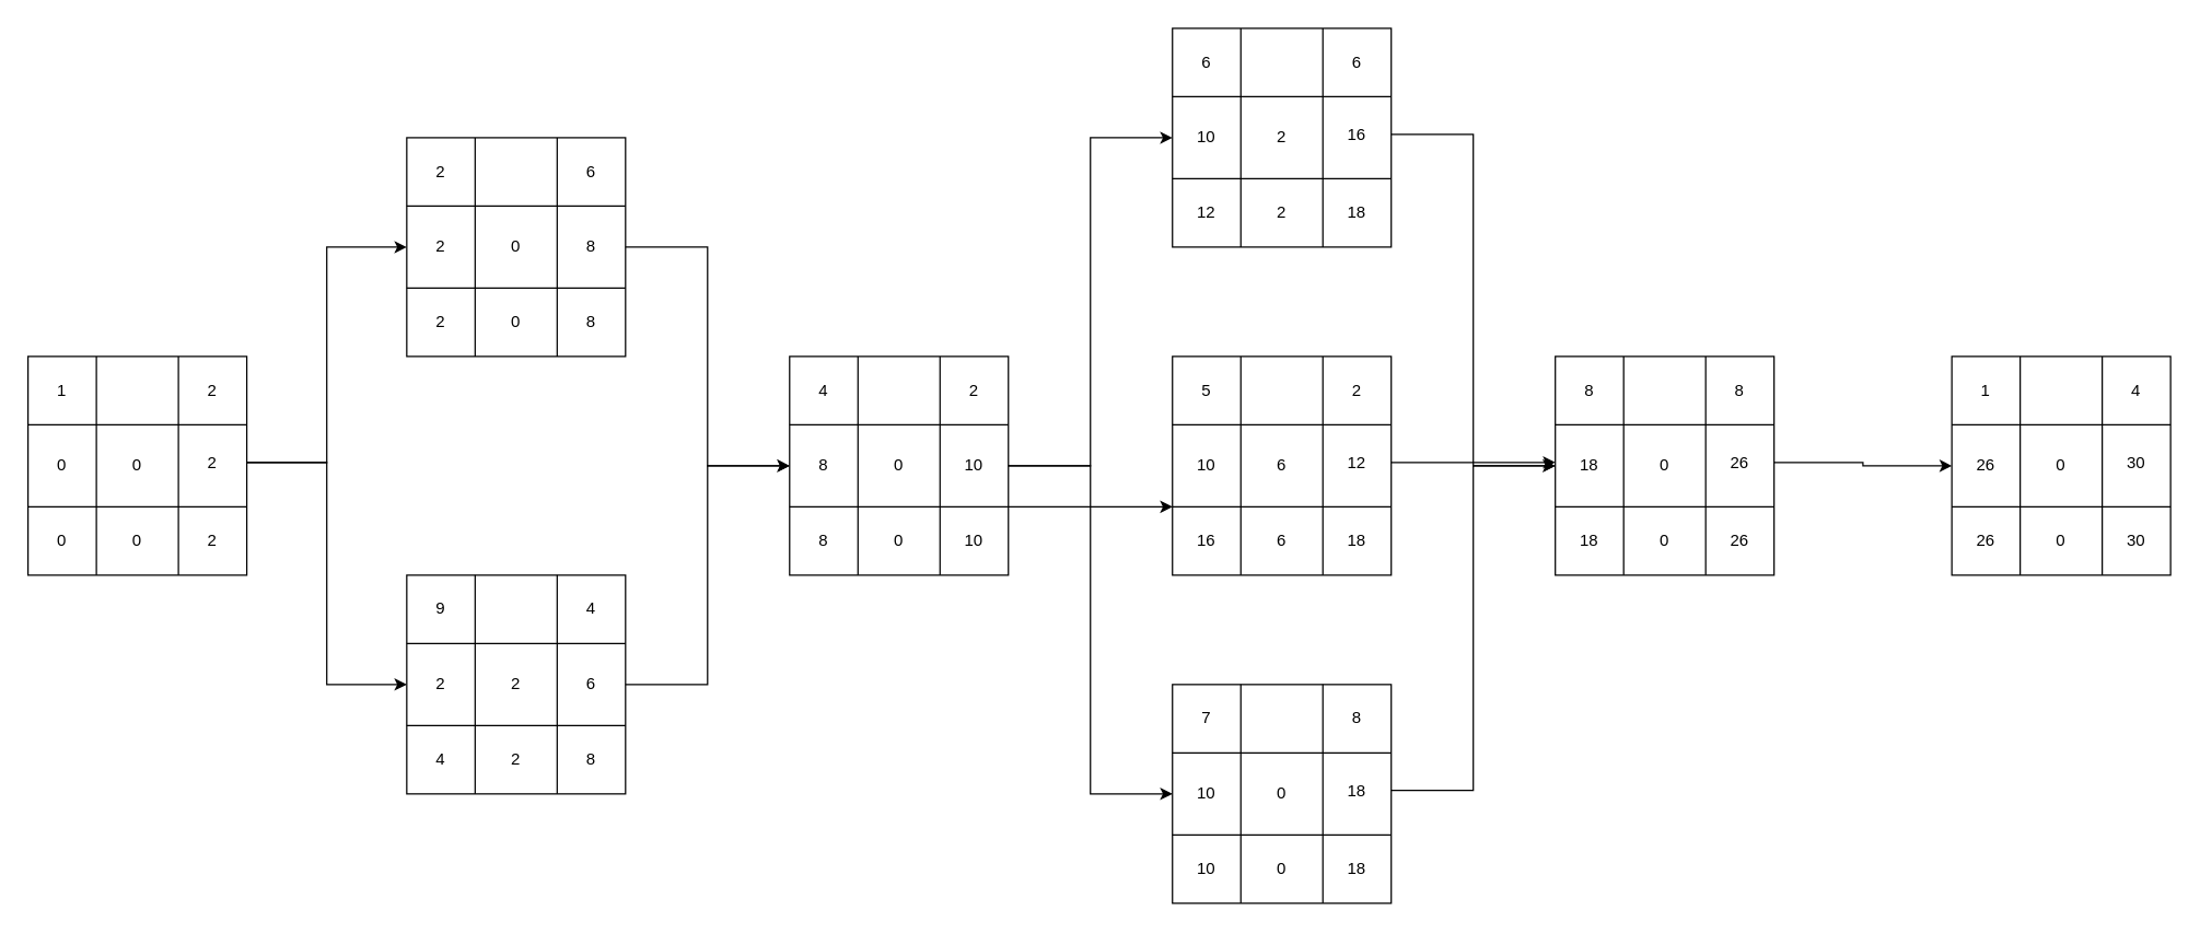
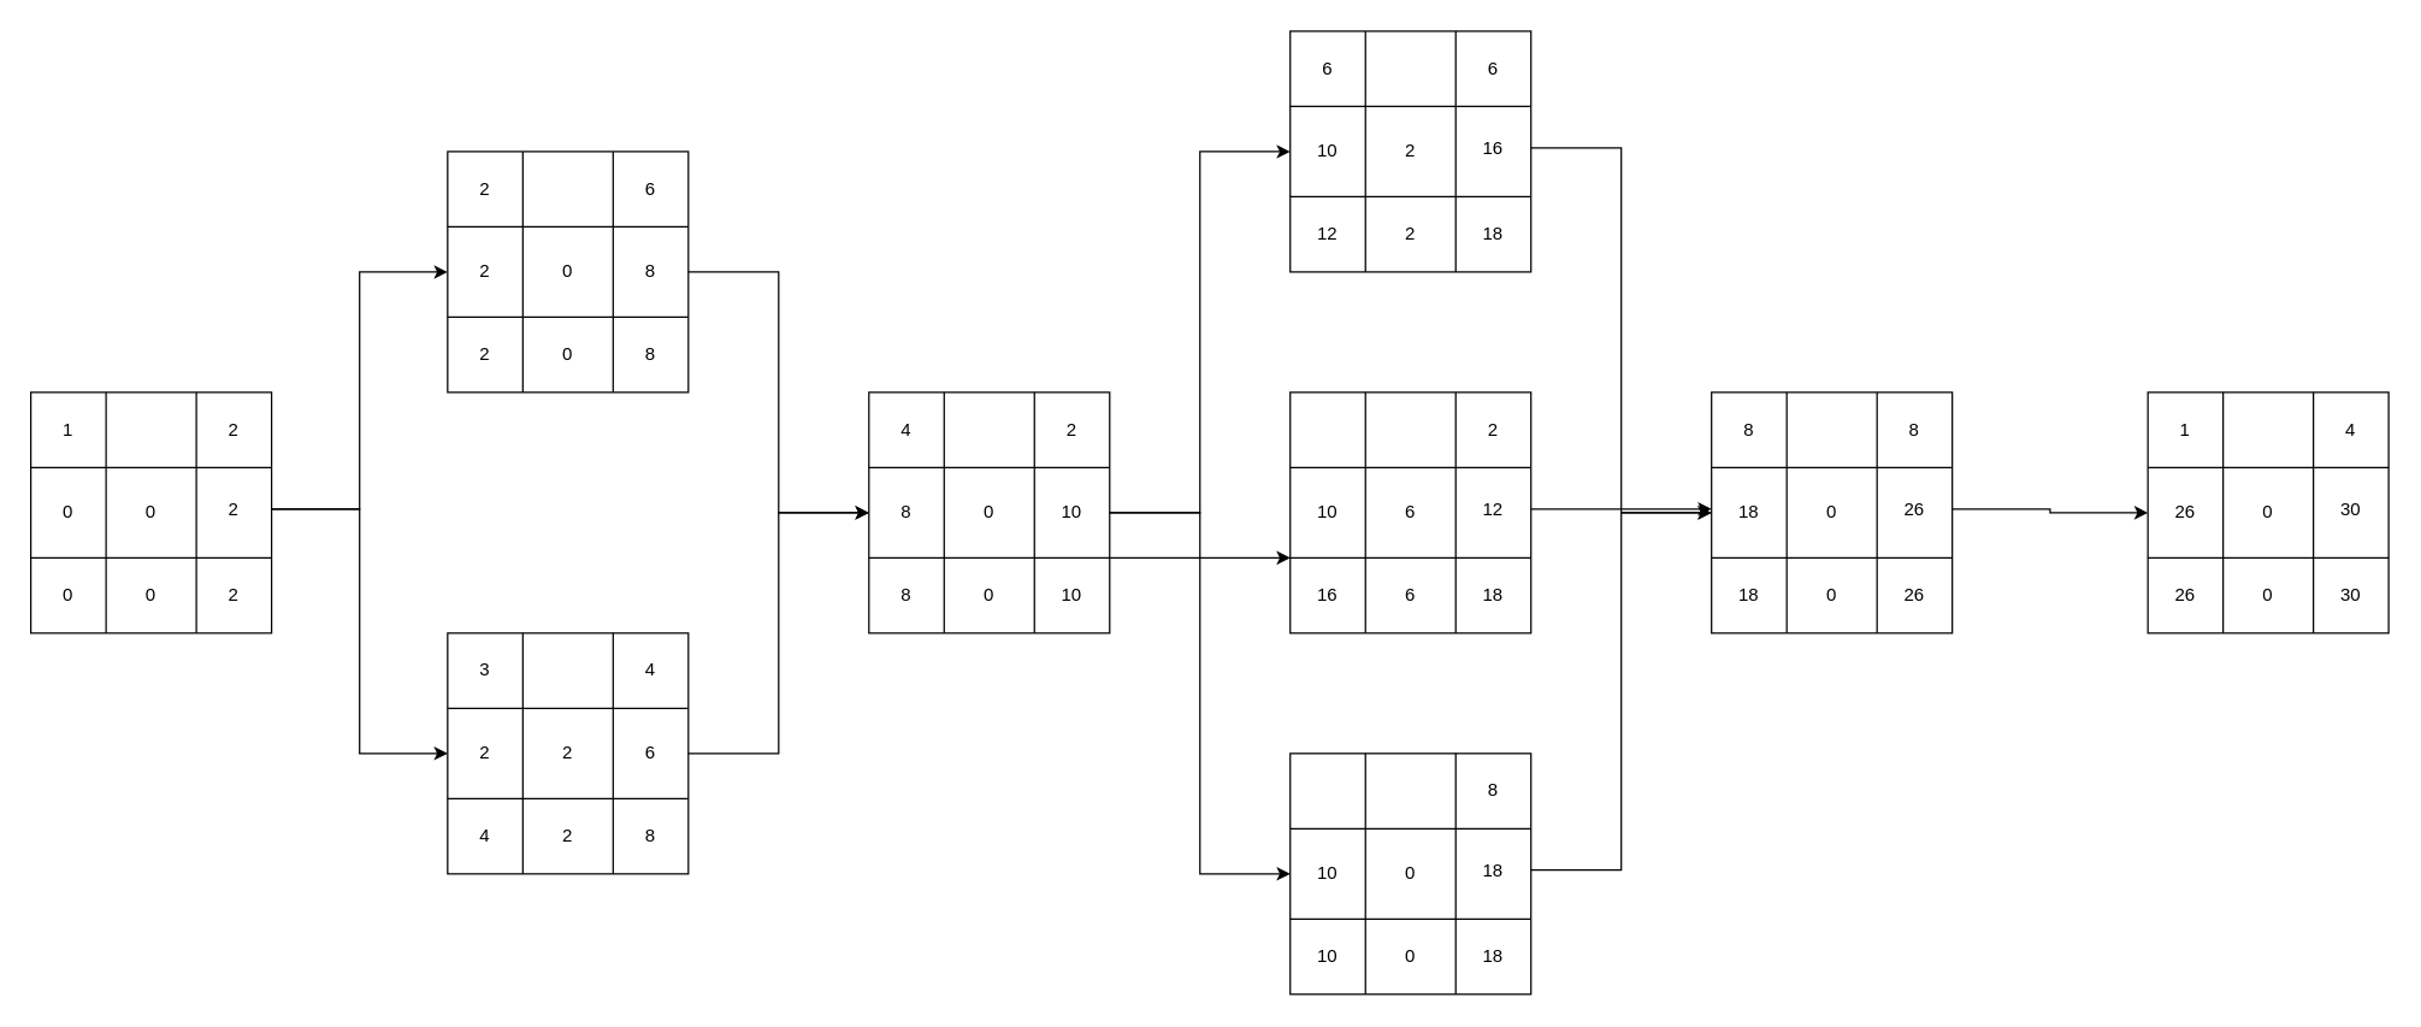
- <mxCell id="66" value="5" style="text;html=1;strokeColor=none;fillColor=none;align=center;verticalAlign=middle;whiteSpace=wrap;rounded=0;" vertex="1" parent="60"><mxGeometry width="50" height="50" as="geometry" /></mxCell>
- <mxCell id="22" value="9" style="text;html=1;strokeColor=none;fillColor=none;align=center;verticalAlign=middle;whiteSpace=wrap;rounded=0;" vertex="1" parent="16"><mxGeometry width="50" height="50" as="geometry" /></mxCell>
+ <mxCell id="22" value="3" style="text;html=1;strokeColor=none;fillColor=none;align=center;verticalAlign=middle;whiteSpace=wrap;rounded=0;" vertex="1" parent="16"><mxGeometry width="50" height="50" as="geometry" /></mxCell>
- <mxCell id="97" value="7" style="text;html=1;strokeColor=none;fillColor=none;align=center;verticalAlign=middle;whiteSpace=wrap;rounded=0;" vertex="1" parent="91"><mxGeometry width="50" height="50" as="geometry" /></mxCell>
